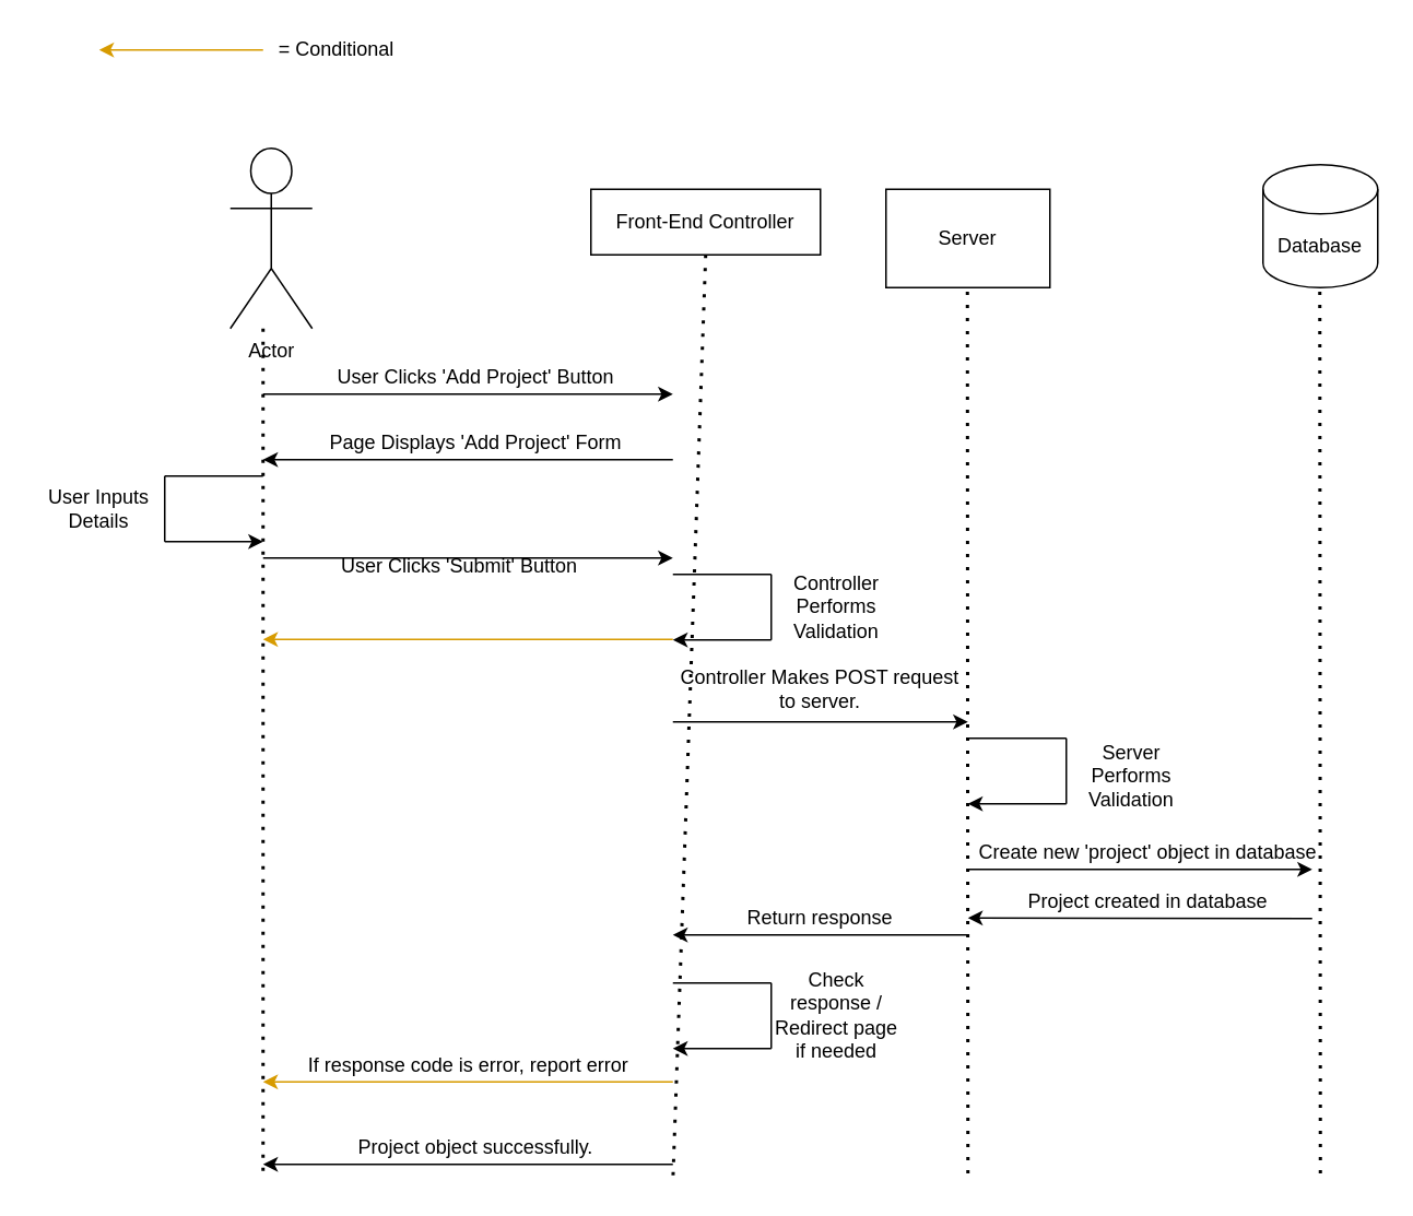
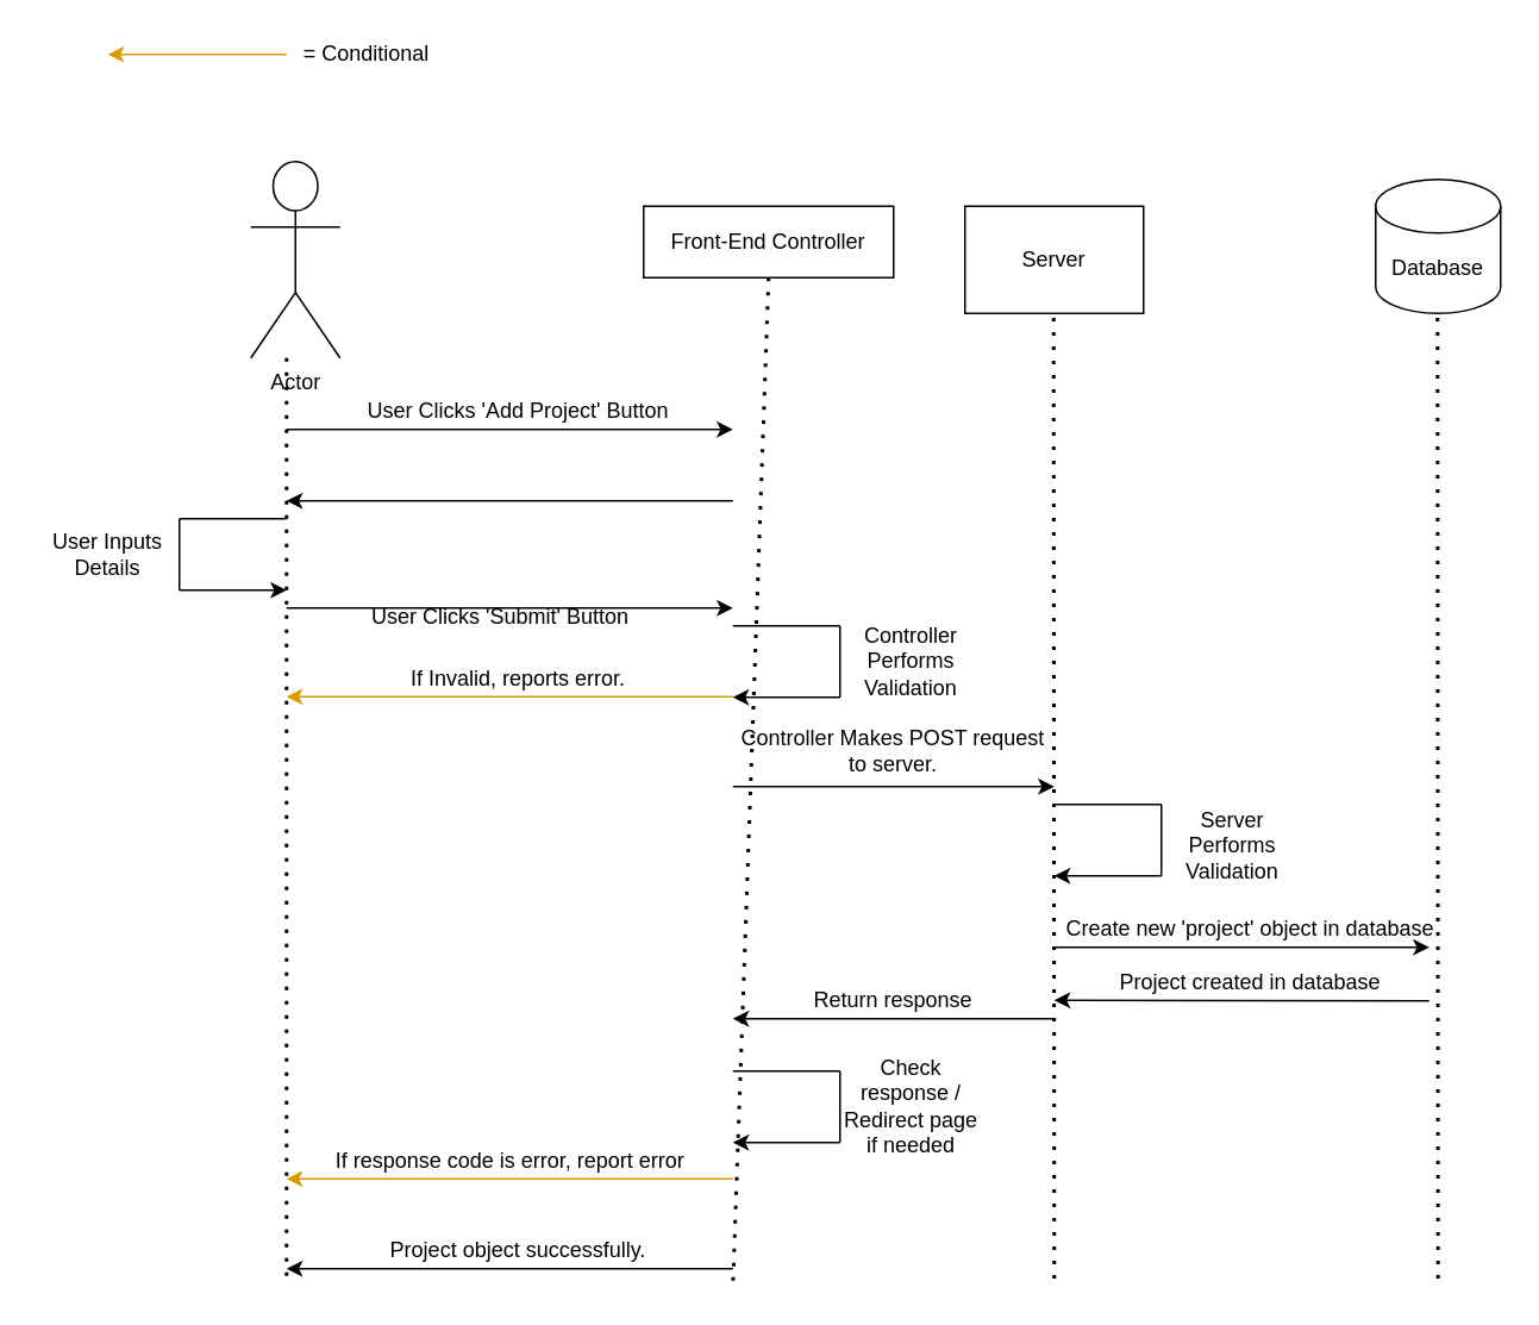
- <mxCell id="9" value="Page Displays 'Add Project' Form" style="text;html=1;strokeColor=none;fillColor=none;align=center;verticalAlign=middle;whiteSpace=wrap;rounded=0;" parent="1" vertex="1"><mxGeometry x="195" y="260" width="190" height="20" as="geometry" /></mxCell>
+ <mxCell id="31" value="If Invalid, reports error." style="text;html=1;strokeColor=none;fillColor=none;align=center;verticalAlign=middle;whiteSpace=wrap;rounded=0;" parent="1" vertex="1"><mxGeometry x="210" y="370" width="160" height="20" as="geometry" /></mxCell>
